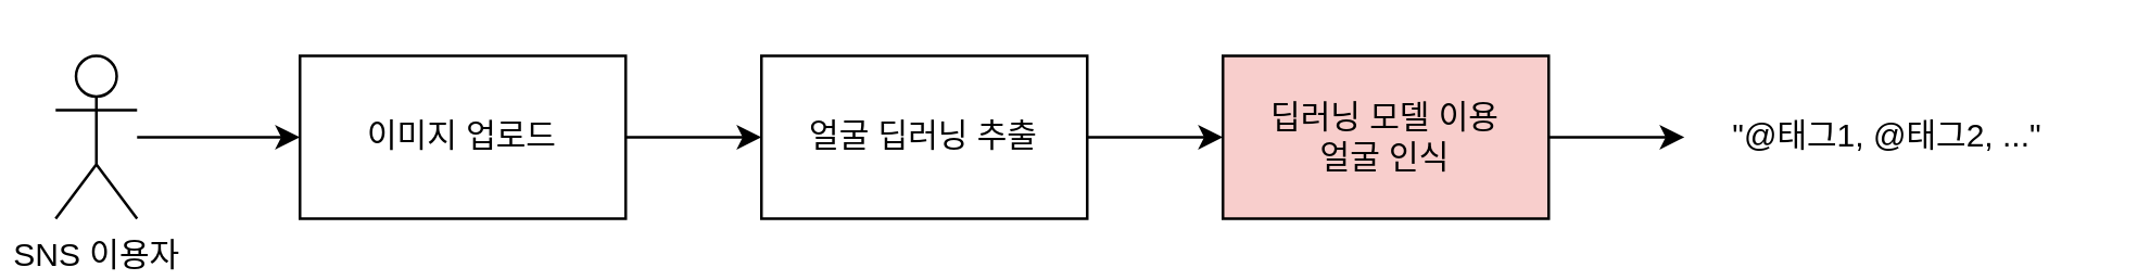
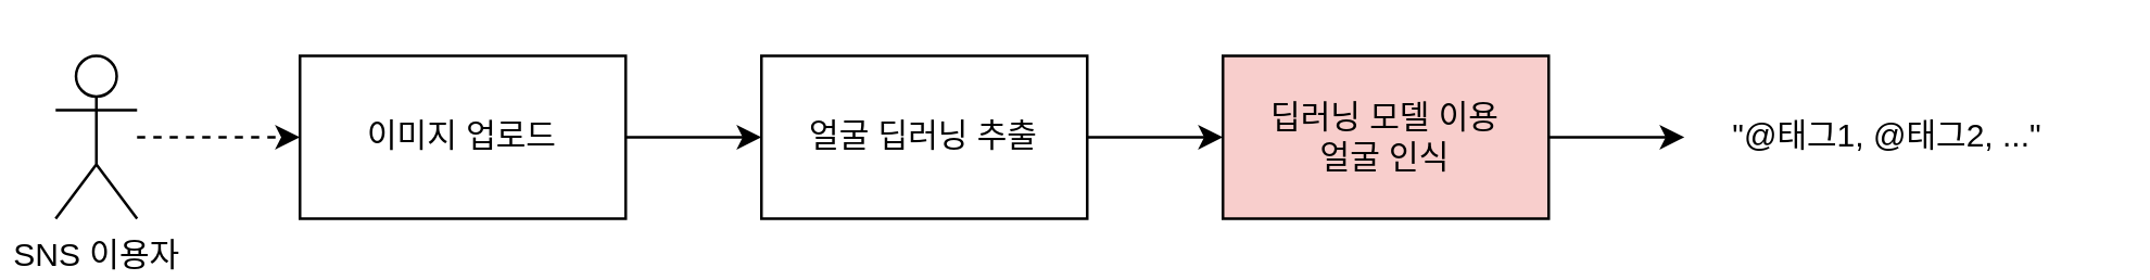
- <mxCell id="2" style="edgeStyle=orthogonalEdgeStyle;rounded=0;orthogonalLoop=1;jettySize=auto;html=1;entryX=0;entryY=0.5;entryDx=0;entryDy=0;" edge="1" parent="1" source="3" target="5"><mxGeometry relative="1" as="geometry" /></mxCell>
+ <mxCell id="2" style="edgeStyle=orthogonalEdgeStyle;rounded=0;orthogonalLoop=1;jettySize=auto;html=1;entryX=0;entryY=0.5;entryDx=0;entryDy=0;dashed=1;" edge="1" parent="1" source="3" target="5"><mxGeometry relative="1" as="geometry" /></mxCell>
